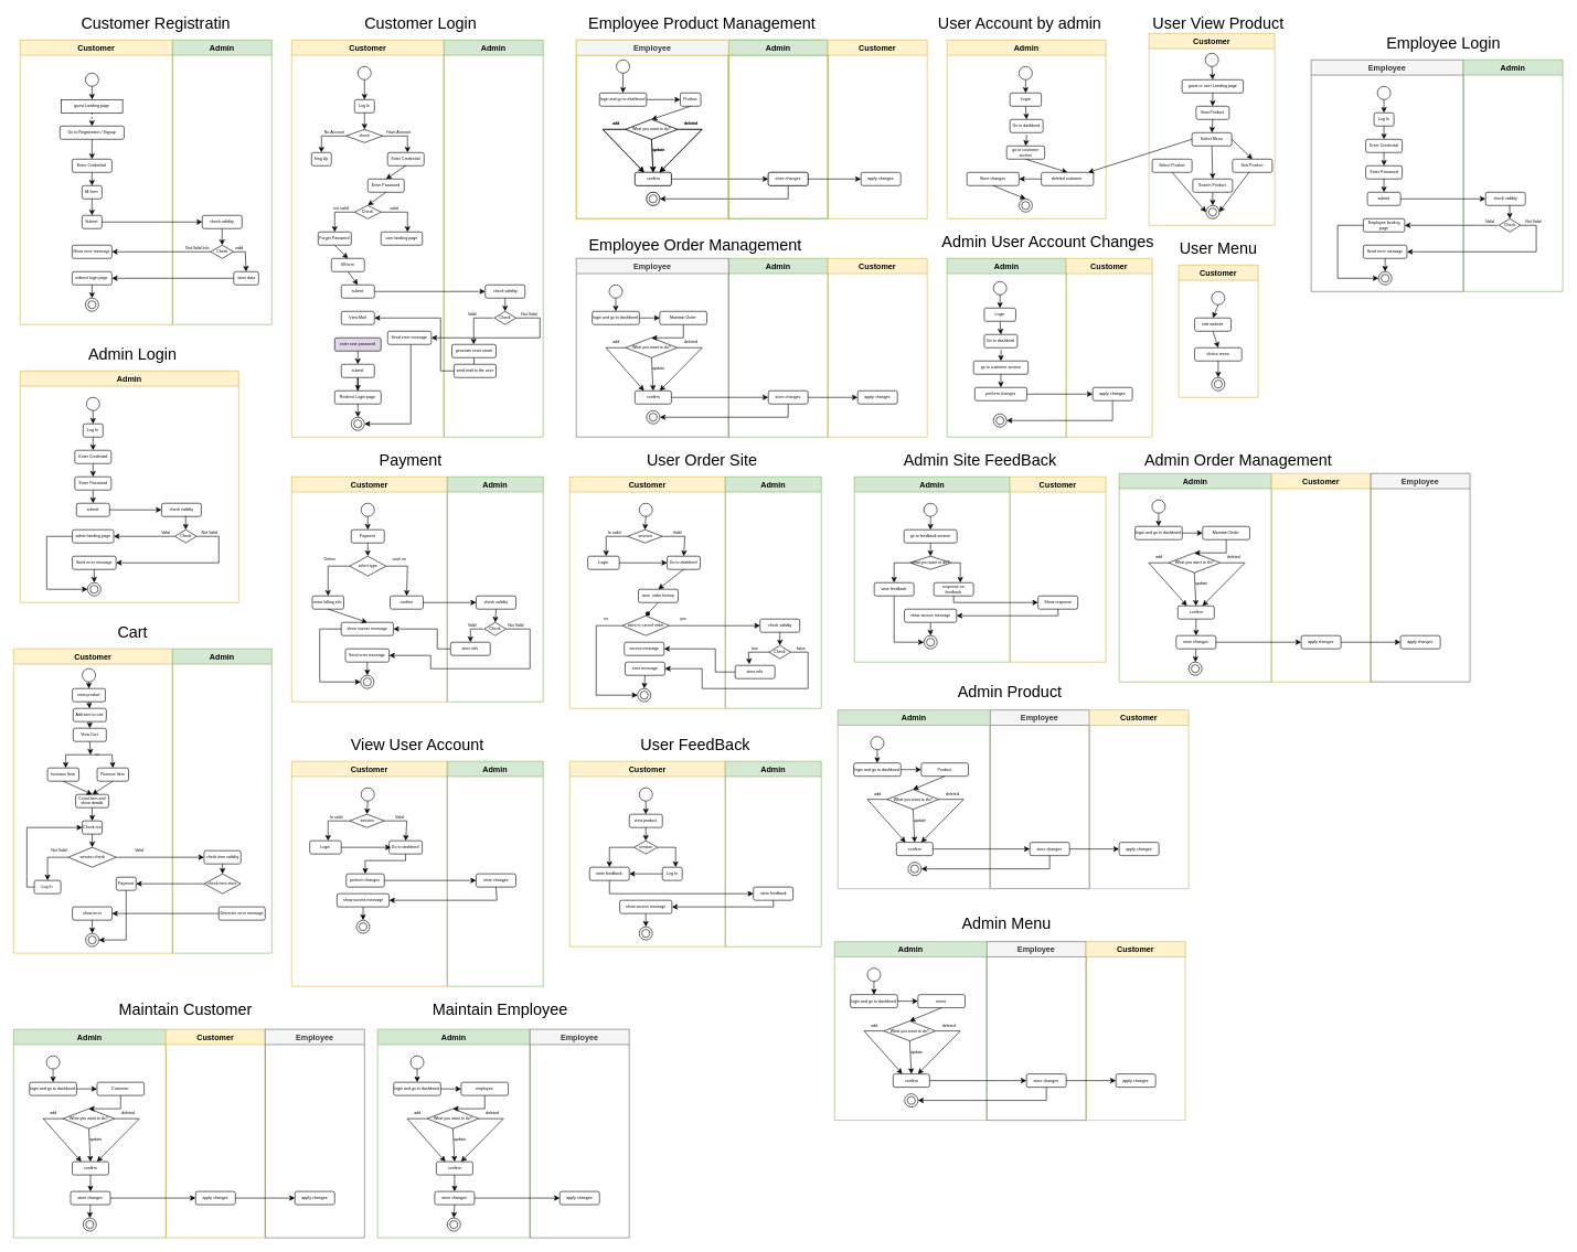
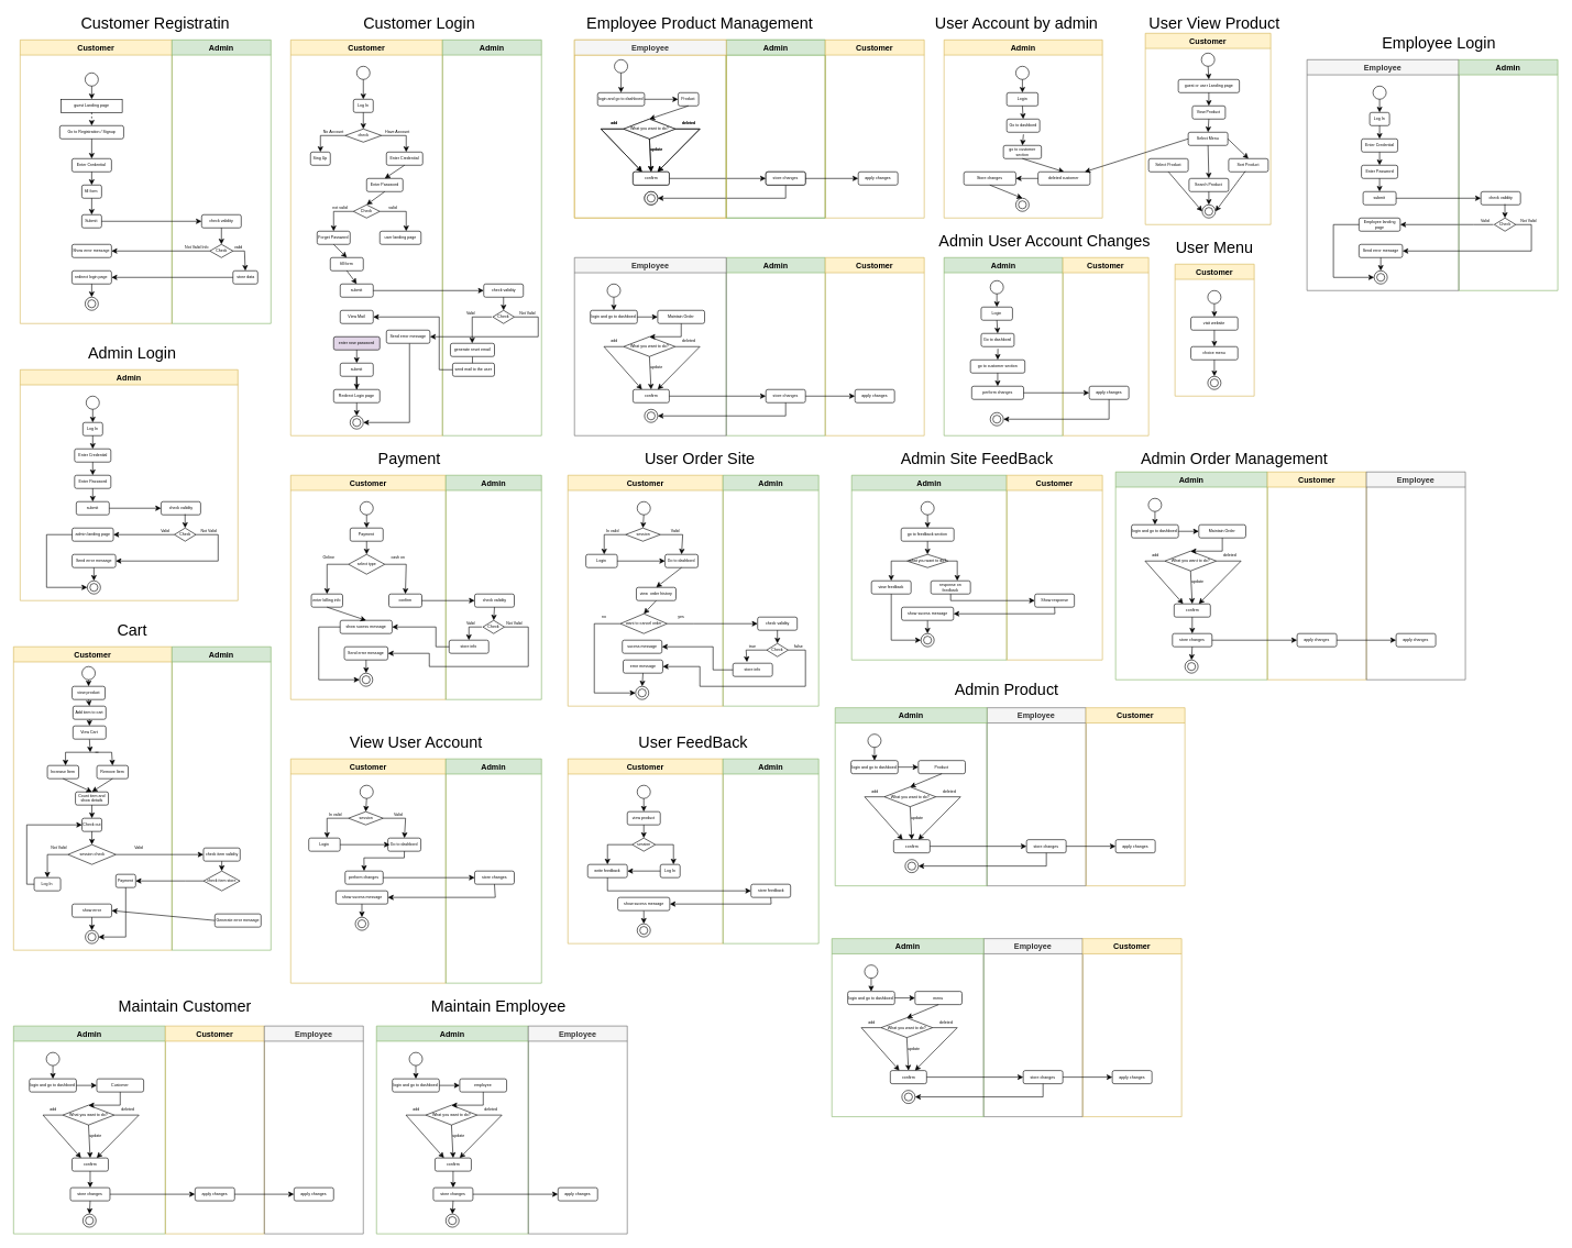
- <mxCell id="226" value="&lt;font style=&quot;font-size: 24px;&quot;&gt;Employee Order Management&lt;br&gt;&lt;/font&gt;" style="text;html=1;strokeColor=none;fillColor=none;align=center;verticalAlign=middle;whiteSpace=wrap;rounded=0;" vertex="1" parent="1"><mxGeometry x="870" y="355" width="360" height="30" as="geometry" /></mxCell>
- <mxCell id="430" value="visit website" style="rounded=1;whiteSpace=wrap;html=1;fontSize=6;" vertex="1" parent="425"><mxGeometry x="24.06" y="80" width="55" height="20" as="geometry" /></mxCell>
+ <mxCell id="430" value="visit website" style="rounded=1;whiteSpace=wrap;html=1;fontSize=6;" vertex="1" parent="425"><mxGeometry x="24.06" y="80" width="71.1" height="20" as="geometry" /></mxCell>
- <mxCell id="269" value="" style="endArrow=diamond;html=1;rounded=0;fontSize=24;exitX=0.5;exitY=1;exitDx=0;exitDy=0;entryX=0.5;entryY=0;entryDx=0;entryDy=0;" edge="1" parent="254" source="265" target="268"><mxGeometry width="50" height="50" relative="1" as="geometry"><mxPoint x="160" y="260" as="sourcePoint" /><mxPoint x="210" y="210" as="targetPoint" /></mxGeometry></mxCell>
+ <mxCell id="269" value="" style="endArrow=classic;html=1;rounded=0;fontSize=24;exitX=0.5;exitY=1;exitDx=0;exitDy=0;entryX=0.5;entryY=0;entryDx=0;entryDy=0;" edge="1" parent="254" source="265" target="268"><mxGeometry width="50" height="50" relative="1" as="geometry"><mxPoint x="160" y="260" as="sourcePoint" /><mxPoint x="210" y="210" as="targetPoint" /></mxGeometry></mxCell>
- <mxCell id="138" value="Generate error message " style="rounded=1;whiteSpace=wrap;html=1;fontSize=6;" vertex="1" parent="134"><mxGeometry x="70" y="390" width="70" height="20" as="geometry" /></mxCell>
+ <mxCell id="138" value="Generate error message " style="rounded=1;whiteSpace=wrap;html=1;fontSize=6;" vertex="1" parent="134"><mxGeometry x="65" y="405" width="70" height="20" as="geometry" /></mxCell>
- <mxCell id="400" value="&lt;font style=&quot;font-size: 24px;&quot;&gt;Admin Menu&lt;br&gt;&lt;/font&gt;" style="text;html=1;strokeColor=none;fillColor=none;align=center;verticalAlign=middle;whiteSpace=wrap;rounded=0;" vertex="1" parent="1"><mxGeometry x="1350" y="1380" width="340" height="30" as="geometry" /></mxCell>
